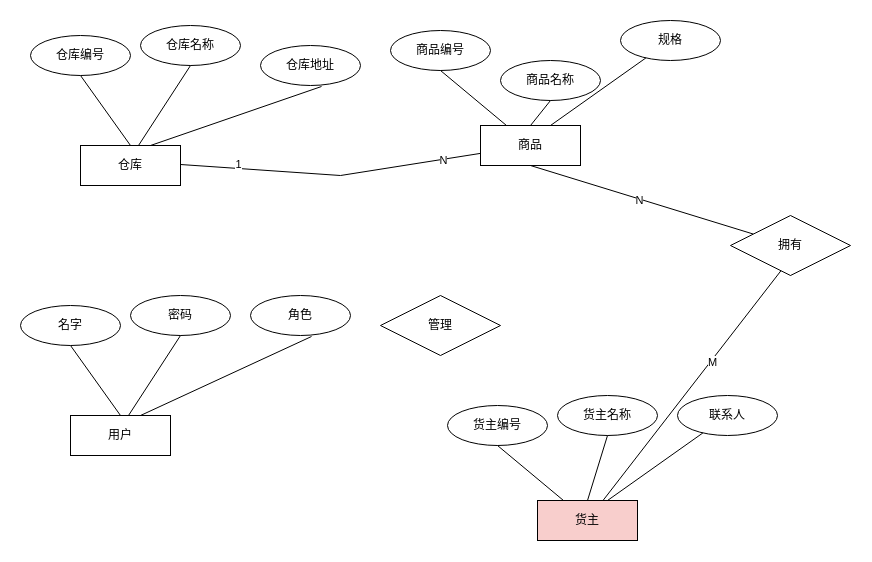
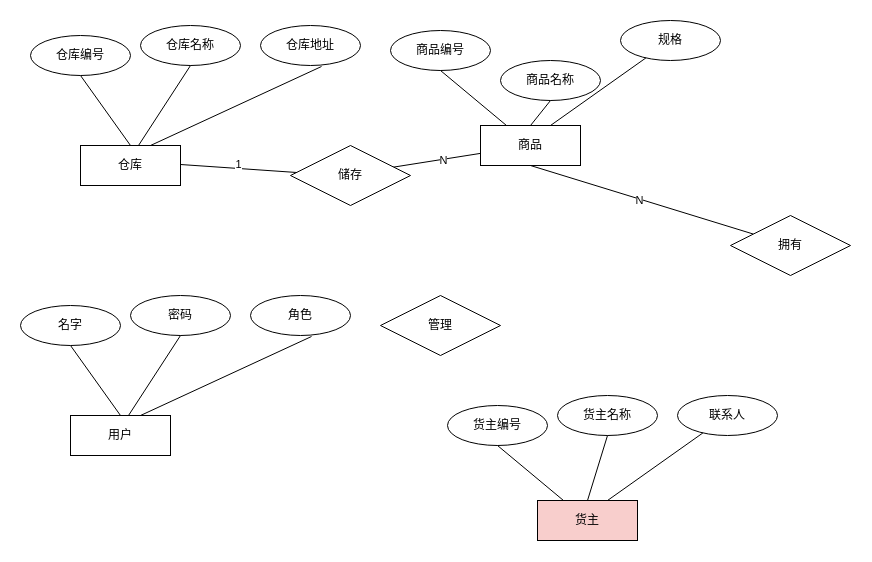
- <mxCell id="6" value="仓库地址" style="ellipse;whiteSpace=wrap;html=1;align=center;" parent="1" vertex="1"><mxGeometry x="260" y="45" width="100" height="40" as="geometry" /></mxCell>
+ <mxCell id="6" value="仓库地址" style="ellipse;whiteSpace=wrap;html=1;align=center;" parent="1" vertex="1"><mxGeometry x="260" y="25" width="100" height="40" as="geometry" /></mxCell>
+ <mxCell id="27" value="储存" style="shape=rhombus;perimeter=rhombusPerimeter;whiteSpace=wrap;html=1;align=center;" vertex="1" parent="1"><mxGeometry x="290" y="145" width="120" height="60" as="geometry" /></mxCell>
- <mxCell id="37" value="" style="endArrow=none;html=1;rounded=0;entryX=0.5;entryY=1;entryDx=0;entryDy=0;" edge="1" parent="1" source="28" target="39"><mxGeometry relative="1" as="geometry"><mxPoint x="602" y="500" as="sourcePoint" /><mxPoint x="530" y="165" as="targetPoint" /><Array as="points"><mxPoint x="800" y="245" /></Array></mxGeometry></mxCell>
- <mxCell id="38" value="M" style="edgeLabel;html=1;align=center;verticalAlign=middle;resizable=0;points=[];" vertex="1" connectable="0" parent="37"><mxGeometry x="-0.004" y="-1" relative="1" as="geometry"><mxPoint as="offset" /></mxGeometry></mxCell>
